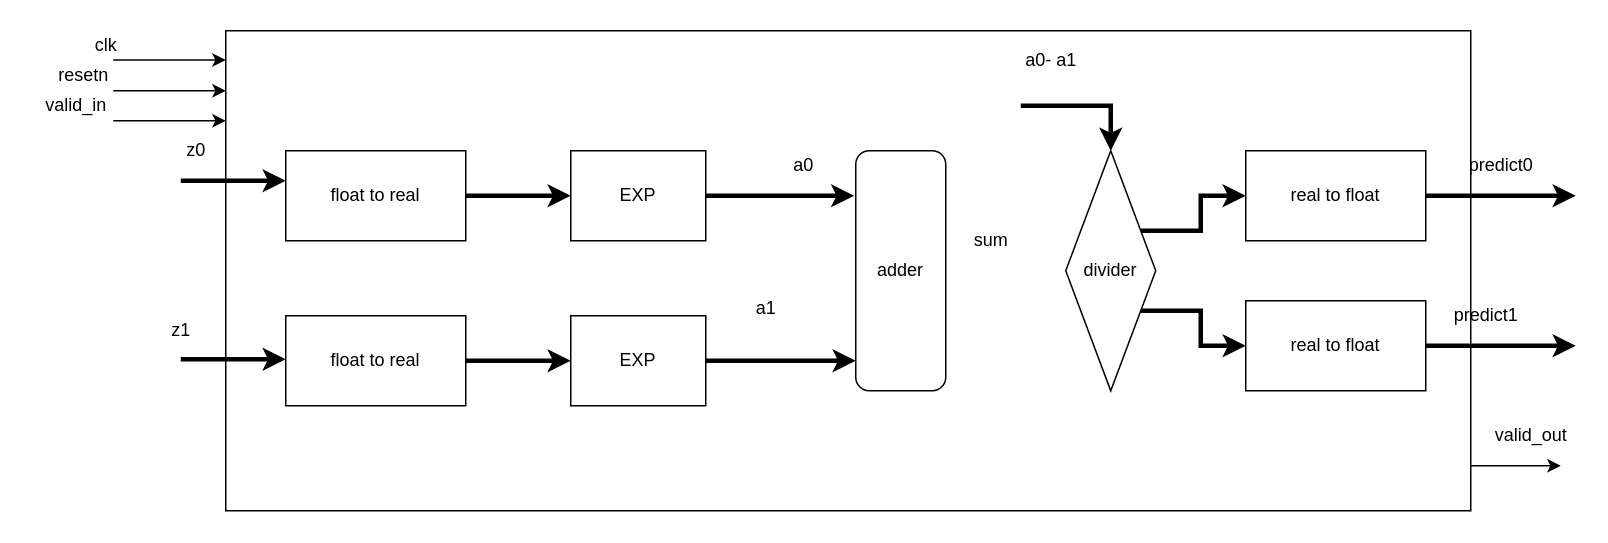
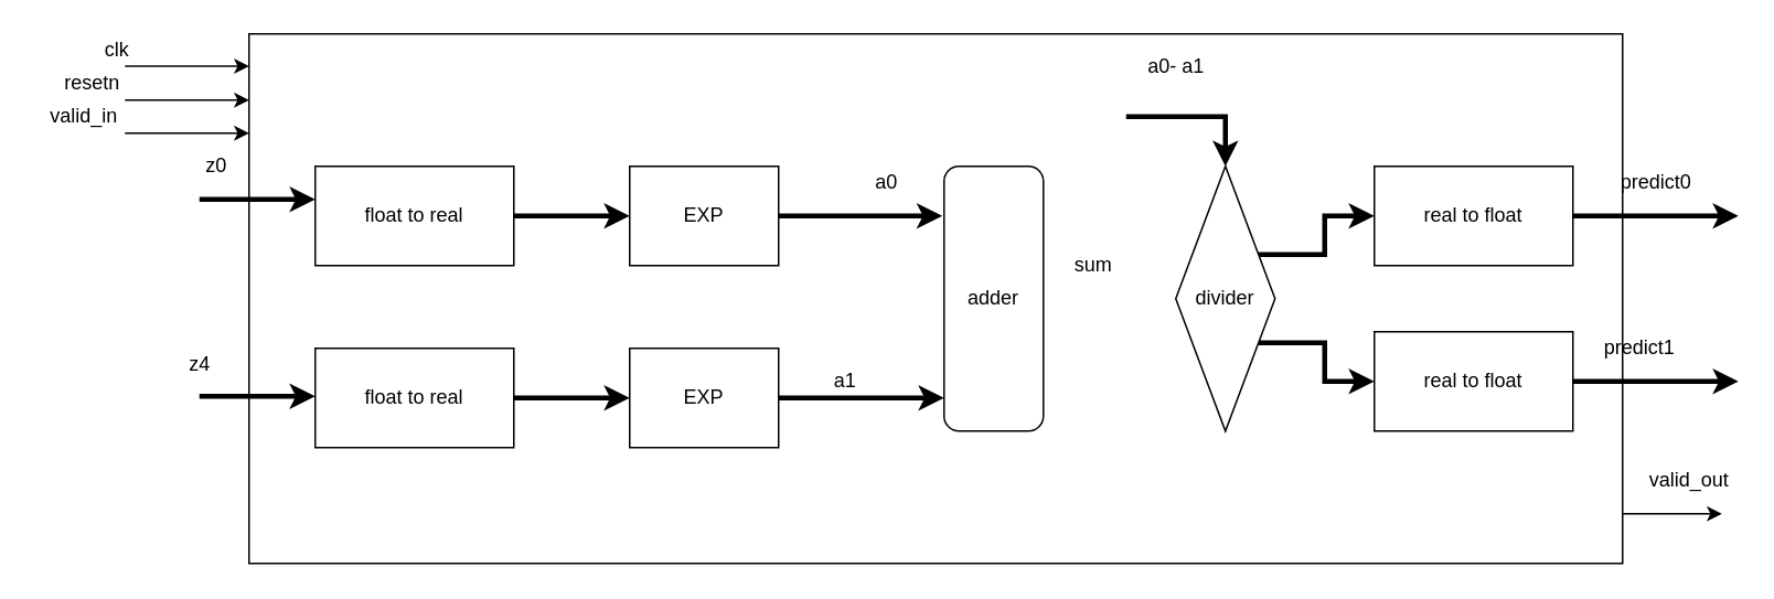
- <mxCell id="18" value="a0- a1" style="text;html=1;align=center;verticalAlign=middle;resizable=0;points=[];autosize=1;strokeColor=none;fillColor=none;" vertex="1" parent="1"><mxGeometry x="675" y="30" width="50" height="20" as="geometry" /></mxCell>
+ <mxCell id="18" value="a0- a1" style="text;html=1;align=center;verticalAlign=middle;resizable=0;points=[];autosize=1;strokeColor=none;fillColor=none;" vertex="1" parent="1"><mxGeometry x="685" y="30" width="50" height="20" as="geometry" /></mxCell>
- <mxCell id="15" value="a1" style="text;html=1;align=center;verticalAlign=middle;resizable=0;points=[];autosize=1;strokeColor=none;fillColor=none;" vertex="1" parent="1"><mxGeometry x="495" y="195" width="30" height="20" as="geometry" /></mxCell>
+ <mxCell id="15" value="a1" style="text;html=1;align=center;verticalAlign=middle;resizable=0;points=[];autosize=1;strokeColor=none;fillColor=none;" vertex="1" parent="1"><mxGeometry x="495" y="220" width="30" height="20" as="geometry" /></mxCell>
- <mxCell id="29" value="z1" style="text;html=1;align=center;verticalAlign=middle;resizable=0;points=[];autosize=1;strokeColor=none;fillColor=none;" vertex="1" parent="1"><mxGeometry x="105" y="210" width="30" height="20" as="geometry" /></mxCell>
+ <mxCell id="29" value="z4" style="text;html=1;align=center;verticalAlign=middle;resizable=0;points=[];autosize=1;strokeColor=none;fillColor=none;" vertex="1" parent="1"><mxGeometry x="105" y="210" width="30" height="20" as="geometry" /></mxCell>
